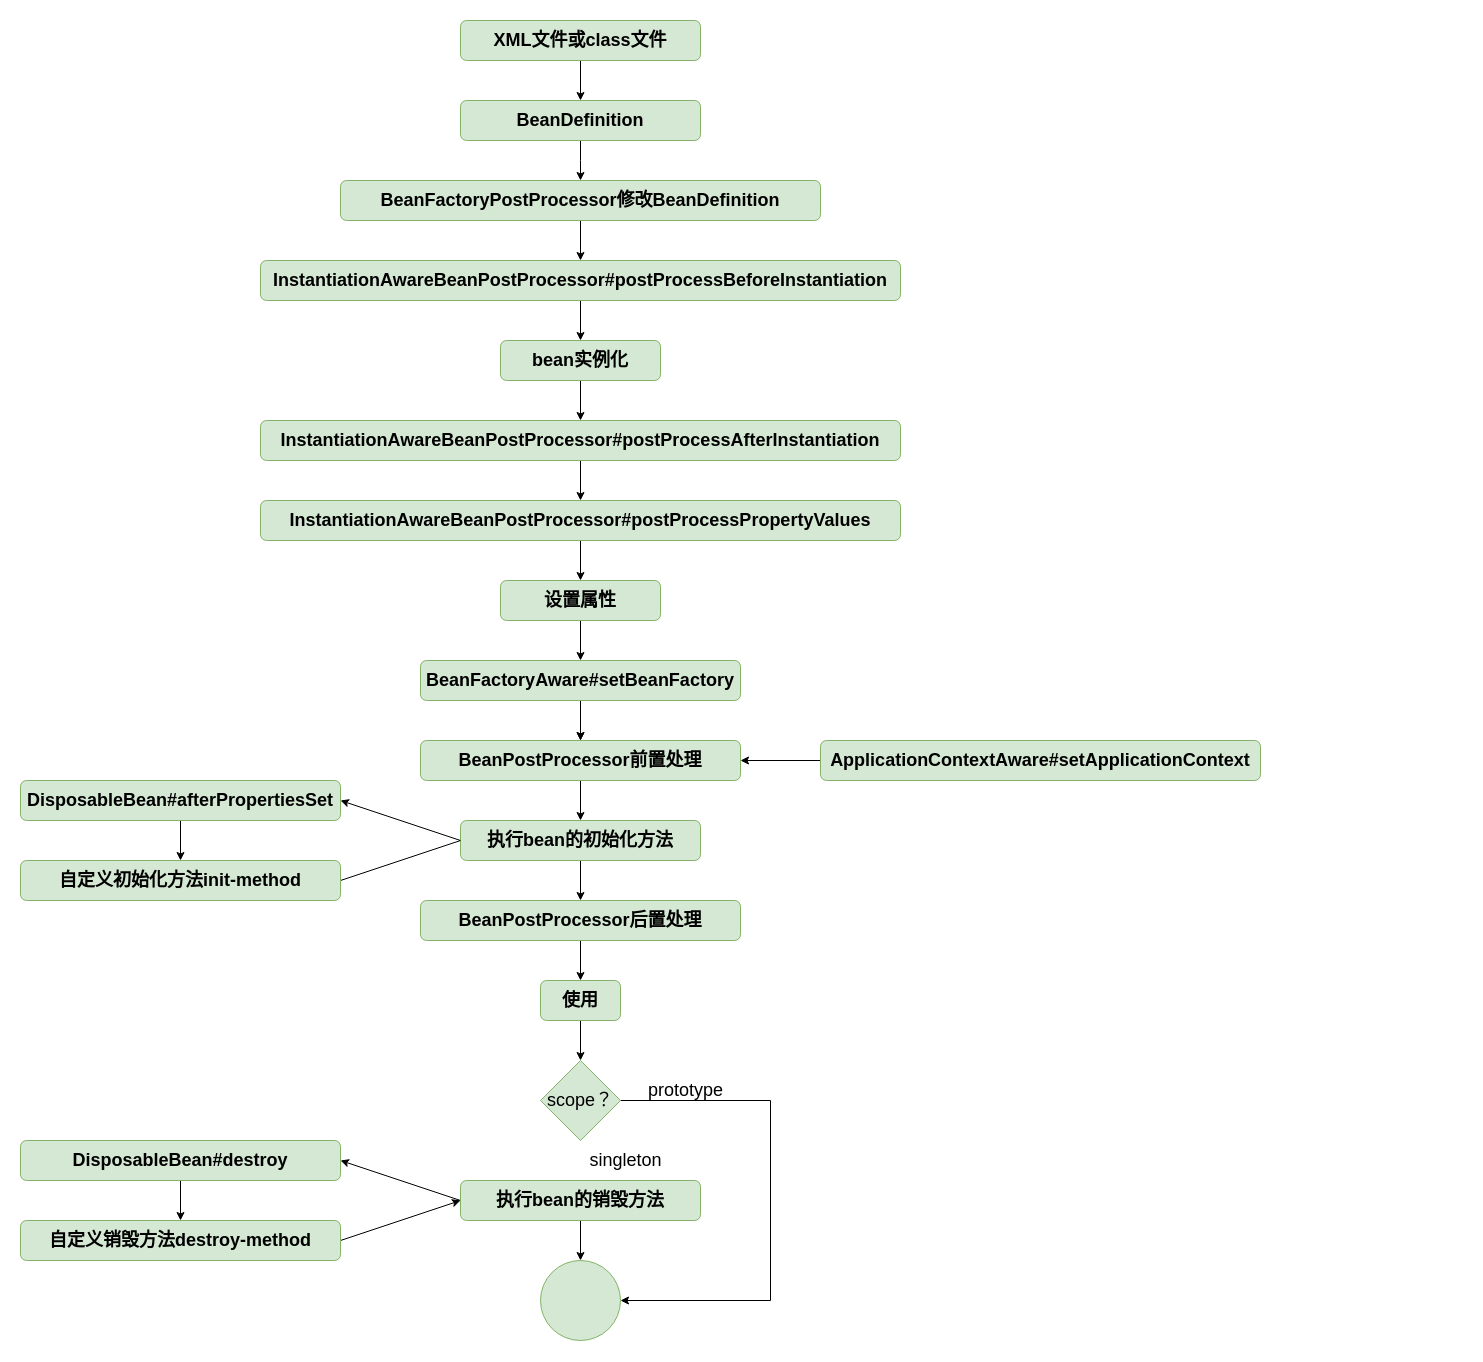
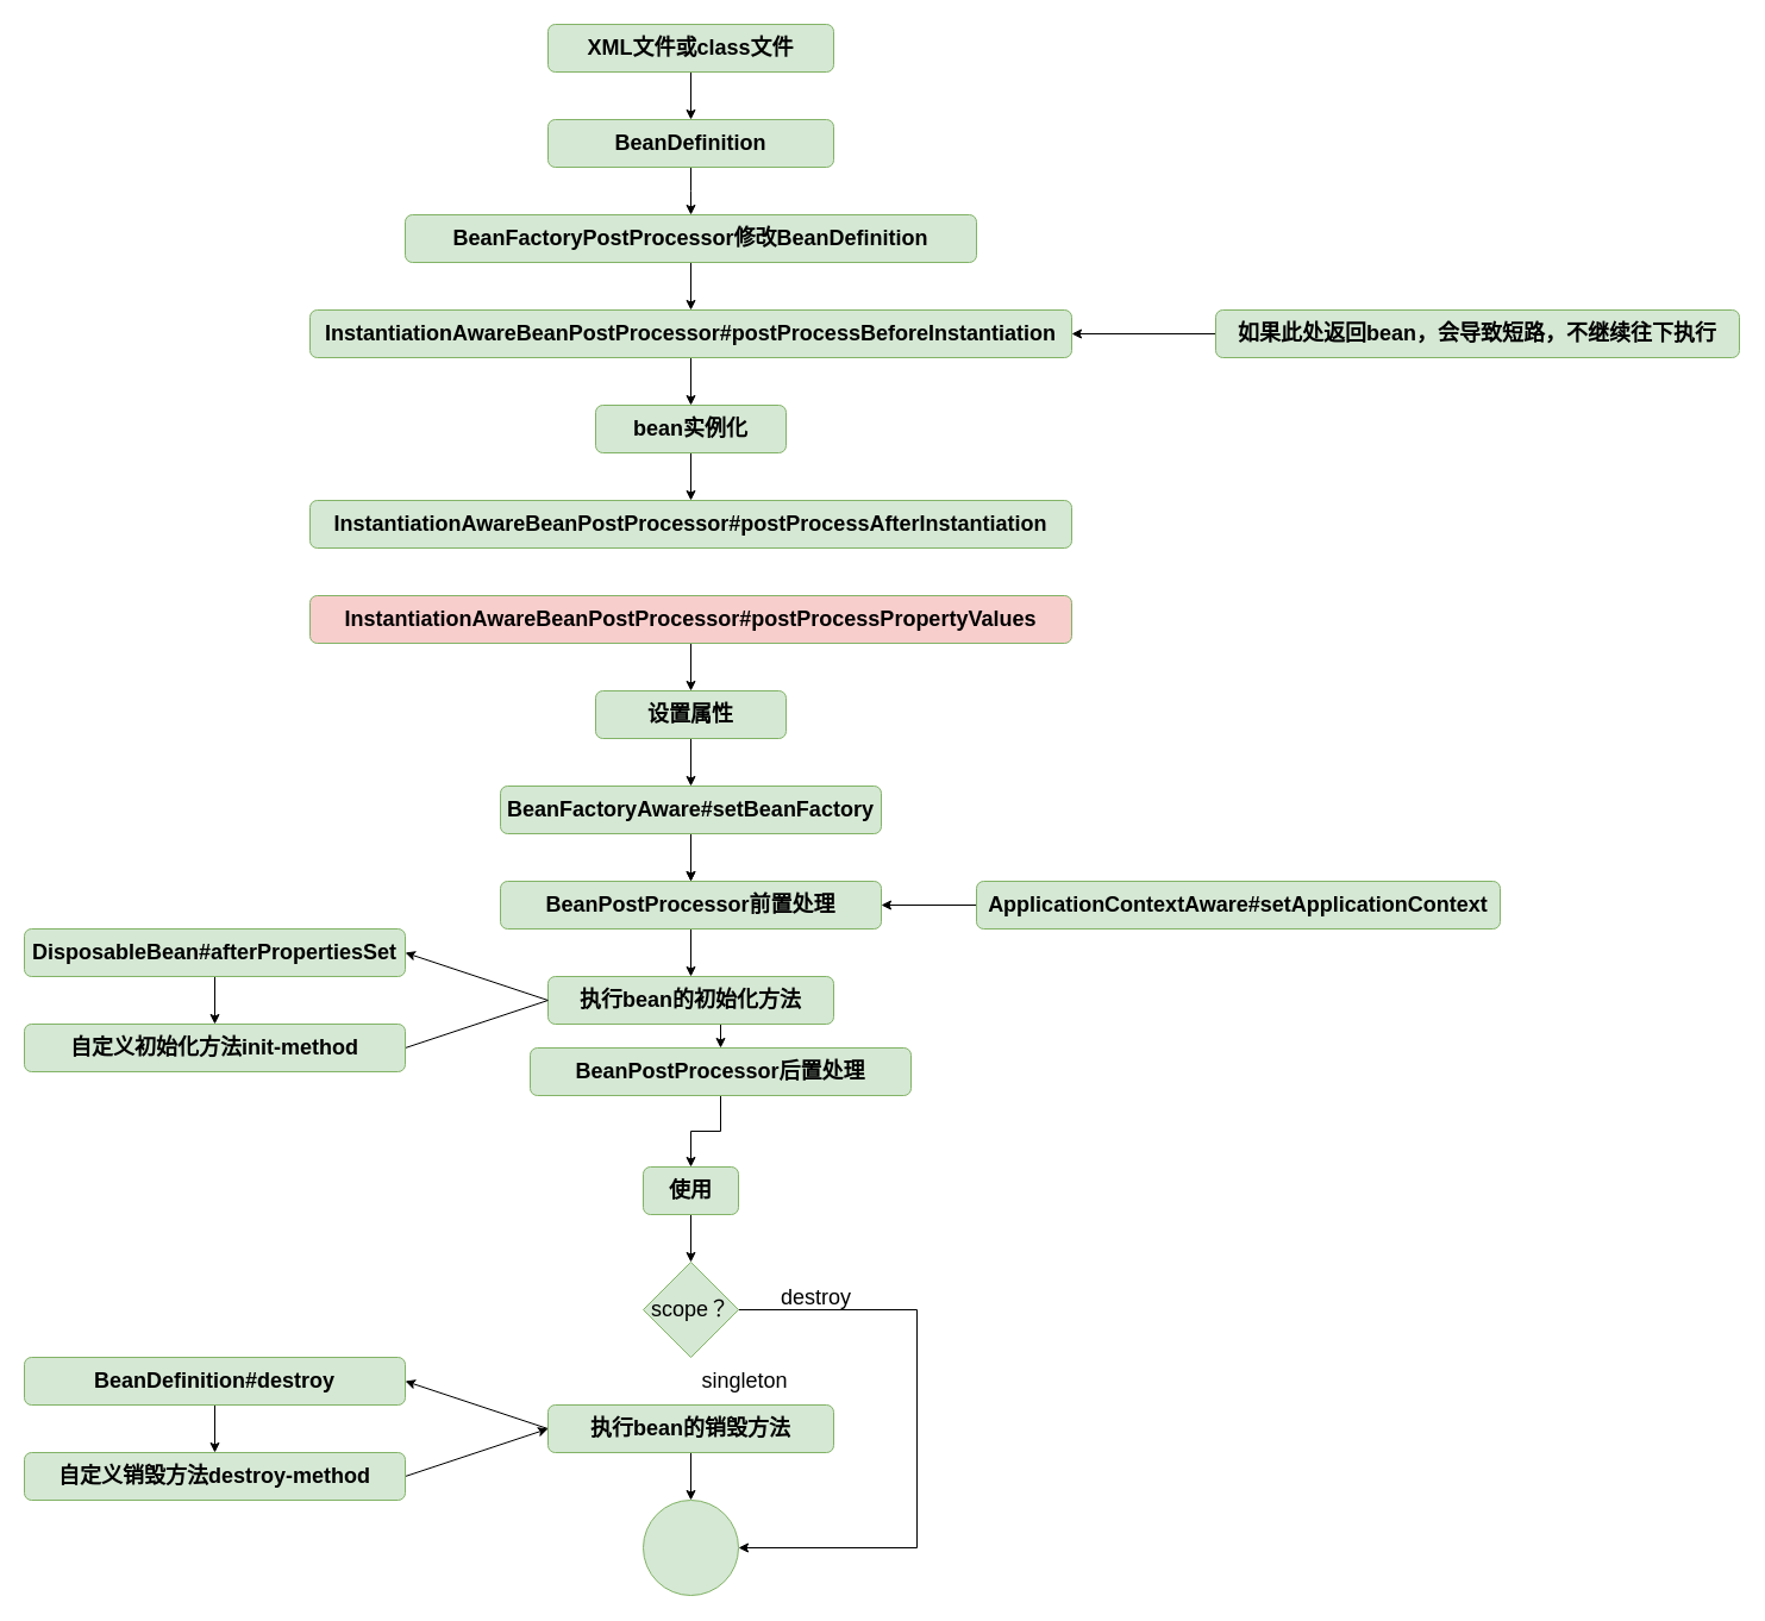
+ <mxCell id="42" style="edgeStyle=orthogonalEdgeStyle;rounded=0;orthogonalLoop=1;jettySize=auto;html=1;exitX=0;exitY=0.5;exitDx=0;exitDy=0;entryX=1;entryY=0.5;entryDx=0;entryDy=0;" edge="1" parent="1" source="43" target="41"><mxGeometry relative="1" as="geometry" /></mxCell>
+ <mxCell id="43" value="&lt;font style=&quot;font-size: 18px&quot;&gt;如果此处返回bean，会导致短路，不继续往下执行&lt;/font&gt;" style="rounded=1;whiteSpace=wrap;html=1;strokeColor=#82b366;fillColor=#d5e8d4;fontStyle=1" vertex="1" parent="1"><mxGeometry x="1021" y="260" width="440" height="40" as="geometry" /></mxCell>
- <mxCell id="44" style="edgeStyle=orthogonalEdgeStyle;rounded=0;orthogonalLoop=1;jettySize=auto;html=1;exitX=0.5;exitY=1;exitDx=0;exitDy=0;entryX=0.5;entryY=0;entryDx=0;entryDy=0;" edge="1" parent="1" source="45" target="47"><mxGeometry relative="1" as="geometry" /></mxCell>
- <mxCell id="47" value="&lt;font style=&quot;font-size: 18px&quot;&gt;InstantiationAwareBeanPostProcessor#postProcessPropertyValues&lt;/font&gt;" style="rounded=1;whiteSpace=wrap;html=1;strokeColor=#82b366;fillColor=#d5e8d4;fontStyle=1" vertex="1" parent="1"><mxGeometry x="260" y="500" width="640" height="40" as="geometry" /></mxCell>
+ <mxCell id="47" value="&lt;font style=&quot;font-size: 18px&quot;&gt;InstantiationAwareBeanPostProcessor#postProcessPropertyValues&lt;/font&gt;" style="rounded=1;whiteSpace=wrap;html=1;strokeColor=#82b366;fillColor=#f8cecc;fontStyle=1;" vertex="1" parent="1"><mxGeometry x="260" y="500" width="640" height="40" as="geometry" /></mxCell>
- <mxCell id="11" value="&lt;font style=&quot;font-size: 18px&quot;&gt;BeanPostProcessor后置处理&lt;/font&gt;" style="rounded=1;whiteSpace=wrap;html=1;strokeColor=#82b366;fillColor=#d5e8d4;fontStyle=1" parent="1" vertex="1"><mxGeometry x="420" y="900" width="320" height="40" as="geometry" /></mxCell>
+ <mxCell id="11" value="&lt;font style=&quot;font-size: 18px&quot;&gt;BeanPostProcessor后置处理&lt;/font&gt;" style="rounded=1;whiteSpace=wrap;html=1;strokeColor=#82b366;fillColor=#d5e8d4;fontStyle=1" parent="1" vertex="1"><mxGeometry x="445" y="880" width="320" height="40" as="geometry" /></mxCell>
- <mxCell id="38" value="&lt;font style=&quot;font-size: 18px&quot;&gt;prototype&lt;/font&gt;" style="text;html=1;resizable=0;autosize=1;align=center;verticalAlign=middle;points=[];fillColor=none;strokeColor=none;rounded=0;" parent="1" vertex="1"><mxGeometry x="640" y="1080" width="90" height="20" as="geometry" /></mxCell>
+ <mxCell id="38" value="&lt;font style=&quot;font-size: 18px&quot;&gt;destroy&lt;/font&gt;" style="text;html=1;resizable=0;autosize=1;align=center;verticalAlign=middle;points=[];fillColor=none;strokeColor=none;rounded=0;" parent="1" vertex="1"><mxGeometry x="640" y="1080" width="90" height="20" as="geometry" /></mxCell>
- <mxCell id="27" value="&lt;font style=&quot;font-size: 18px&quot;&gt;DisposableBean#destroy&lt;/font&gt;" style="rounded=1;whiteSpace=wrap;html=1;strokeColor=#82b366;fillColor=#d5e8d4;fontStyle=1" parent="1" vertex="1"><mxGeometry x="20" y="1140" width="320" height="40" as="geometry" /></mxCell>
+ <mxCell id="27" value="&lt;font style=&quot;font-size: 18px&quot;&gt;BeanDefinition#destroy&lt;/font&gt;" style="rounded=1;whiteSpace=wrap;html=1;strokeColor=#82b366;fillColor=#d5e8d4;fontStyle=1" parent="1" vertex="1"><mxGeometry x="20" y="1140" width="320" height="40" as="geometry" /></mxCell>
